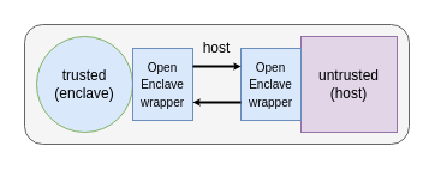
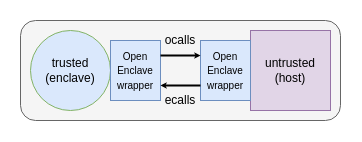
- <mxCell id="5" value="host" style="text;html=1;strokeColor=none;fillColor=none;align=center;verticalAlign=middle;whiteSpace=wrap;rounded=0;" vertex="1" parent="1"><mxGeometry x="160" y="30" width="40" height="20" as="geometry" /></mxCell>
+ <mxCell id="5" value="ocalls" style="text;html=1;strokeColor=none;fillColor=none;align=center;verticalAlign=middle;whiteSpace=wrap;rounded=0;" vertex="1" parent="1"><mxGeometry x="160" y="30" width="40" height="20" as="geometry" /></mxCell>
+ <mxCell id="6" value="ecalls" style="text;html=1;strokeColor=none;fillColor=none;align=center;verticalAlign=middle;whiteSpace=wrap;rounded=0;" vertex="1" parent="1"><mxGeometry x="160" y="90" width="40" height="20" as="geometry" /></mxCell>
